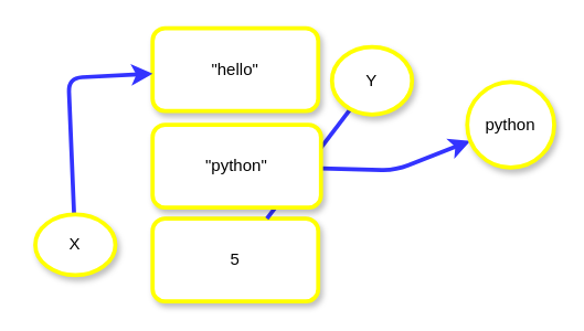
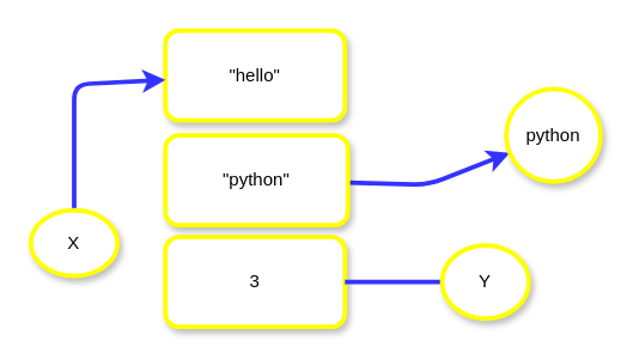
- <mxCell id="9" value="Y" style="ellipse;whiteSpace=wrap;html=1;gradientColor=none;strokeColor=#FFFF00;strokeWidth=3;shadow=1;" parent="1" vertex="1"><mxGeometry x="240" y="33.5" width="58" height="49" as="geometry" /></mxCell>
+ <mxCell id="9" value="Y" style="ellipse;whiteSpace=wrap;html=1;gradientColor=none;strokeColor=#FFFF00;strokeWidth=3;shadow=1;" parent="1" vertex="1"><mxGeometry x="295" y="163.5" width="58" height="49" as="geometry" /></mxCell>
- <mxCell id="8" value="X" style="ellipse;whiteSpace=wrap;html=1;gradientColor=none;strokeColor=#FFFF00;strokeWidth=3;shadow=1;" parent="1" vertex="1"><mxGeometry x="25" y="155" width="58" height="44" as="geometry" /></mxCell>
+ <mxCell id="8" value="X" style="ellipse;whiteSpace=wrap;html=1;gradientColor=none;strokeColor=#FFFF00;strokeWidth=3;shadow=1;" parent="1" vertex="1"><mxGeometry x="20" y="140" width="58" height="44" as="geometry" /></mxCell>
- <mxCell id="2" value="5" style="rounded=1;whiteSpace=wrap;html=1;gradientColor=none;strokeColor=#FFFF00;strokeWidth=3;shadow=1;" parent="1" vertex="1"><mxGeometry x="110" y="158" width="120" height="60" as="geometry" /></mxCell>
+ <mxCell id="2" value="3" style="rounded=1;whiteSpace=wrap;html=1;gradientColor=none;strokeColor=#FFFF00;strokeWidth=3;shadow=1;" parent="1" vertex="1"><mxGeometry x="110" y="158" width="120" height="60" as="geometry" /></mxCell>
